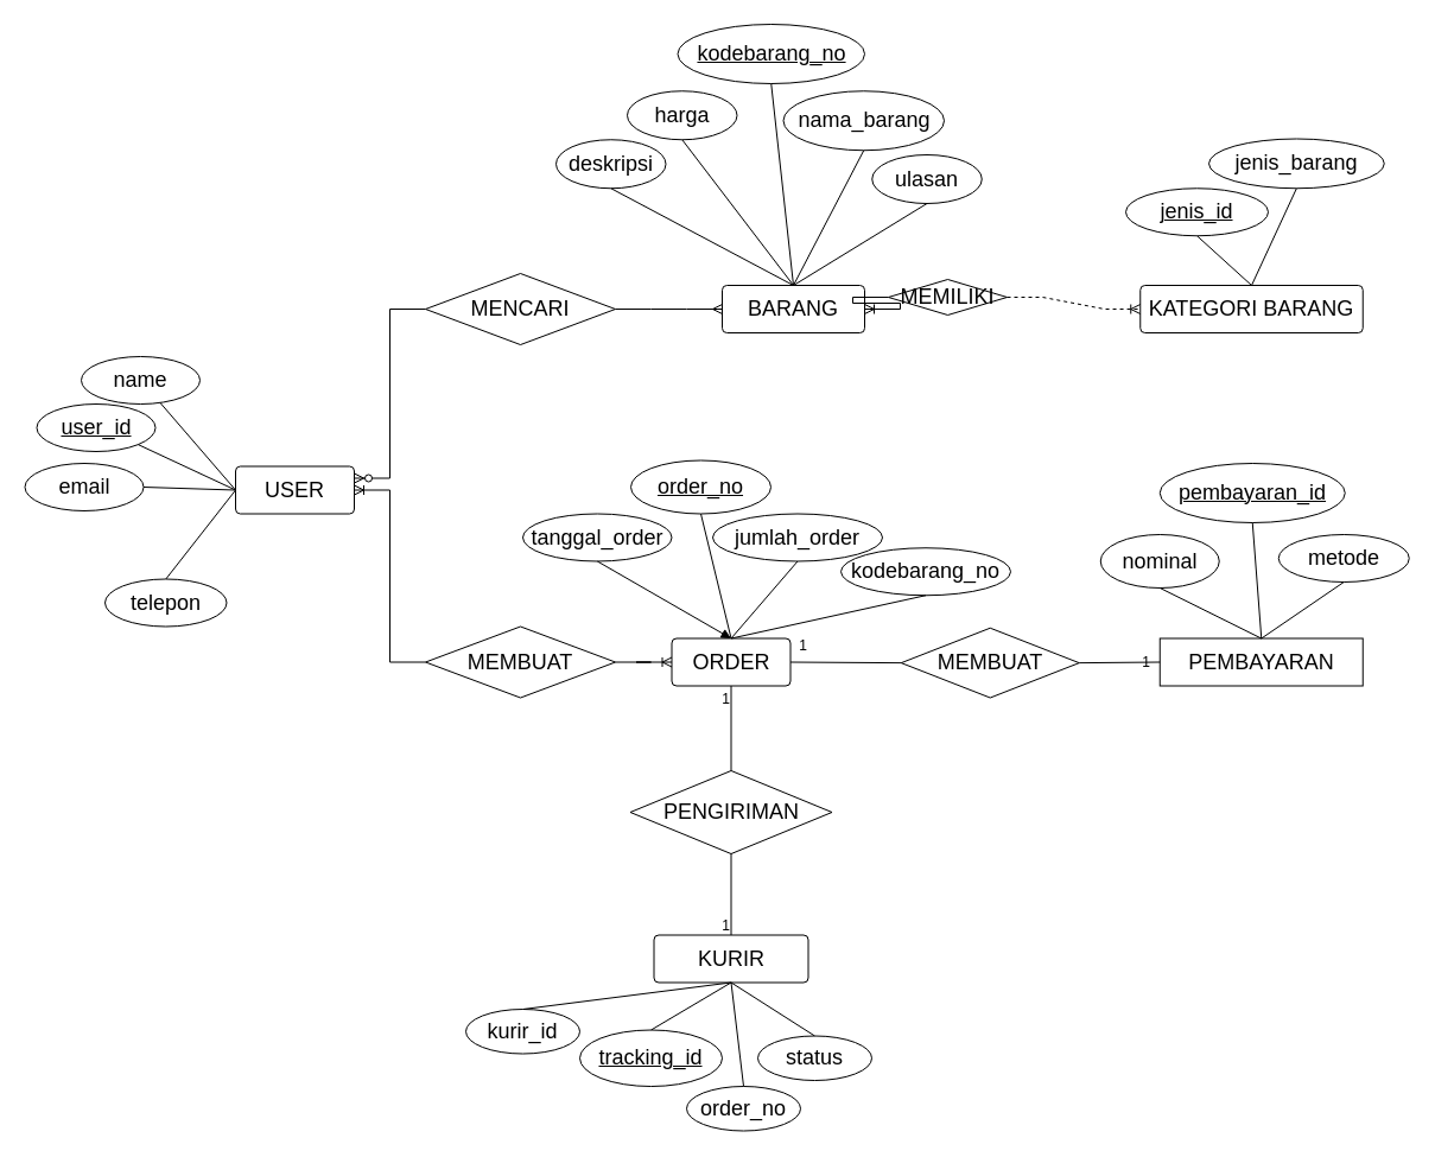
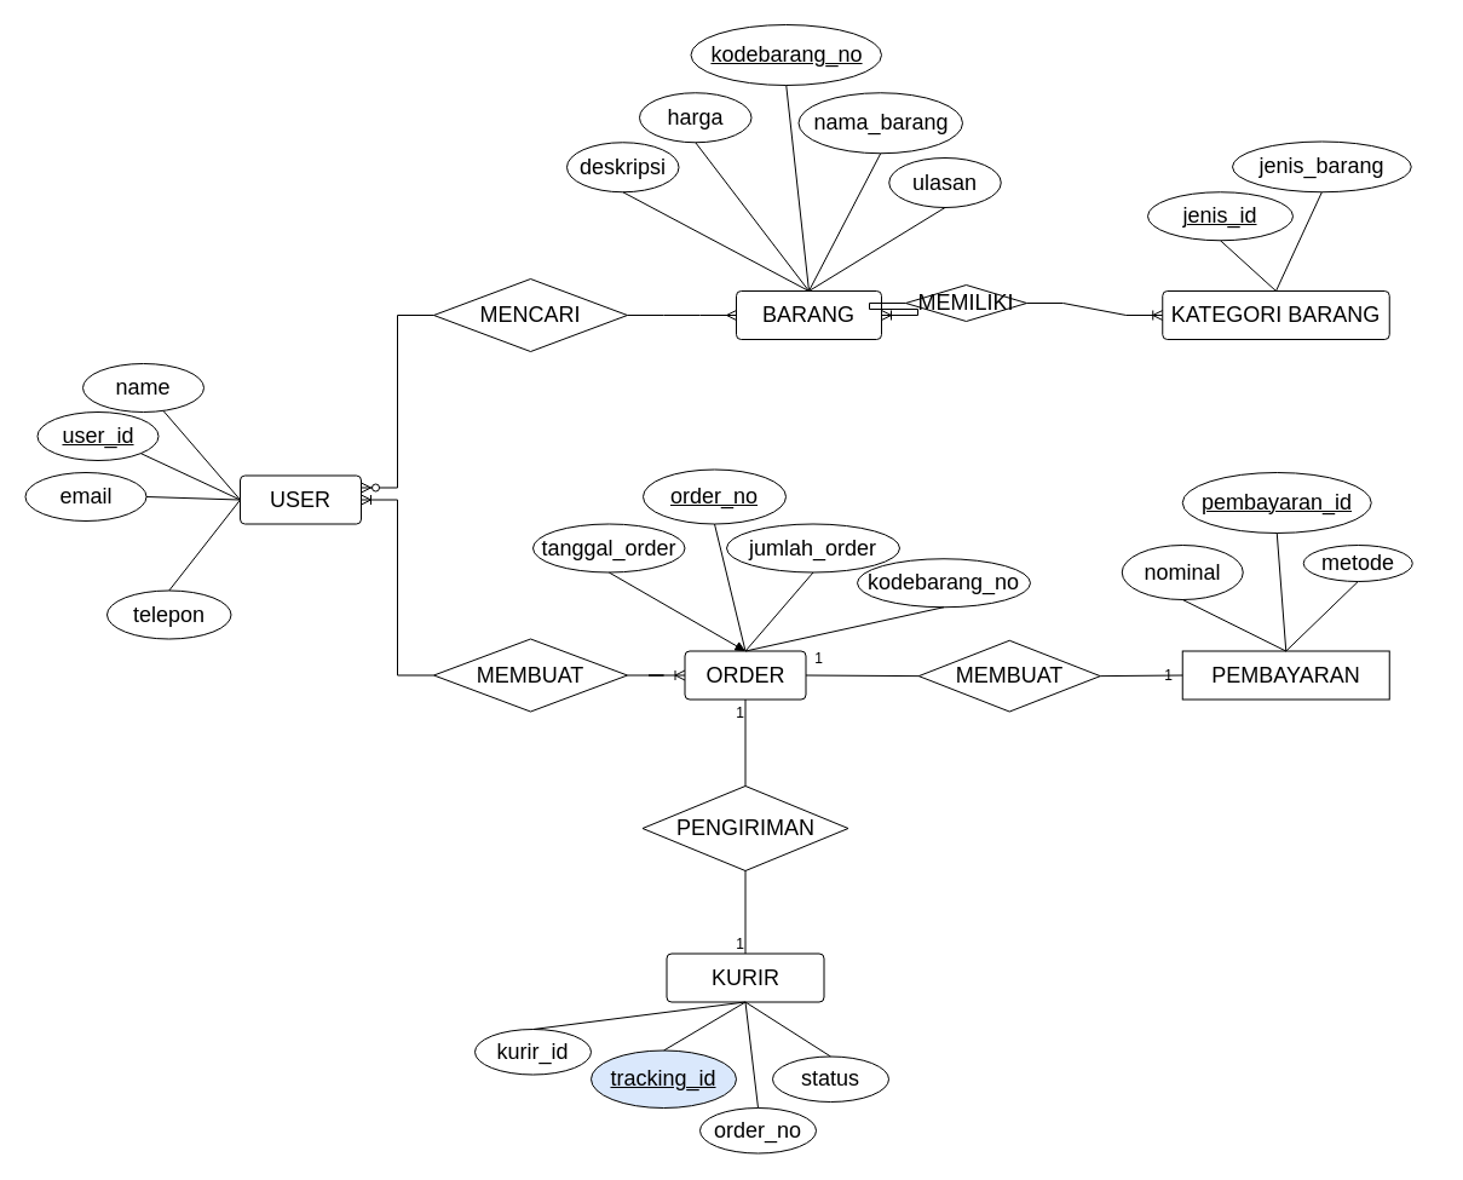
- <mxCell id="58" value="" style="edgeStyle=entityRelationEdgeStyle;fontSize=12;html=1;endArrow=ERoneToMany;rounded=0;entryX=0;entryY=0.5;entryDx=0;entryDy=0;exitX=1;exitY=0.5;exitDx=0;exitDy=0;dashed=1;" parent="1" source="57" target="22" edge="1"><mxGeometry width="100" height="100" relative="1" as="geometry"><mxPoint x="921.75" y="235" as="sourcePoint" /><mxPoint x="831.75" y="225" as="targetPoint" /></mxGeometry></mxCell>
+ <mxCell id="58" value="" style="edgeStyle=entityRelationEdgeStyle;fontSize=12;html=1;endArrow=ERoneToMany;rounded=0;entryX=0;entryY=0.5;entryDx=0;entryDy=0;exitX=1;exitY=0.5;exitDx=0;exitDy=0;" parent="1" source="57" target="22" edge="1"><mxGeometry width="100" height="100" relative="1" as="geometry"><mxPoint x="921.75" y="235" as="sourcePoint" /><mxPoint x="831.75" y="225" as="targetPoint" /></mxGeometry></mxCell>
- <mxCell id="10" value="&lt;span style=&quot;font-size: 18px;&quot;&gt;metode&lt;/span&gt;" style="ellipse;whiteSpace=wrap;html=1;shadow=0;" parent="1" vertex="1"><mxGeometry x="1076.75" y="450" width="110" height="40" as="geometry" /></mxCell>
+ <mxCell id="10" value="&lt;span style=&quot;font-size: 18px;&quot;&gt;metode&lt;/span&gt;" style="ellipse;whiteSpace=wrap;html=1;shadow=0;" parent="1" vertex="1"><mxGeometry x="1076.75" y="450" width="90" height="30" as="geometry" /></mxCell>
- <mxCell id="25" value="&lt;span style=&quot;font-size: 18px;&quot;&gt;tracking_id&lt;/span&gt;" style="ellipse;whiteSpace=wrap;html=1;fontStyle=4" parent="1" vertex="1"><mxGeometry x="488" y="867.5" width="120" height="47.5" as="geometry" /></mxCell>
+ <mxCell id="25" value="&lt;span style=&quot;font-size: 18px;&quot;&gt;tracking_id&lt;/span&gt;" style="ellipse;whiteSpace=wrap;html=1;fontStyle=4;fillColor=#dae8fc;" parent="1" vertex="1"><mxGeometry x="488" y="867.5" width="120" height="47.5" as="geometry" /></mxCell>
